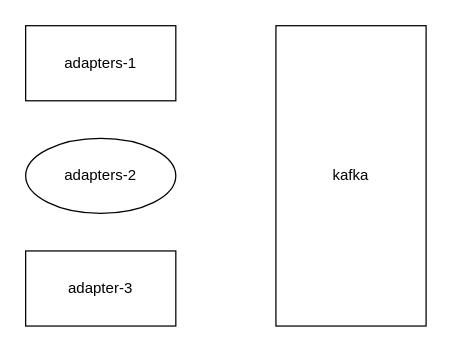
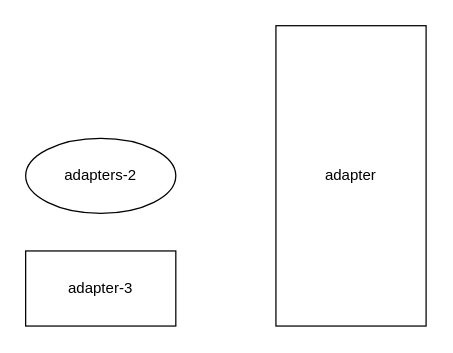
- <mxCell id="2" value="adapters-1" style="rounded=0;whiteSpace=wrap;html=1;" vertex="1" parent="1"><mxGeometry x="20" y="20" width="120" height="60" as="geometry" /></mxCell>
- <mxCell id="5" value="kafka" style="rounded=0;whiteSpace=wrap;html=1;" vertex="1" parent="1"><mxGeometry x="220" y="20" width="120" height="240" as="geometry" /></mxCell>
+ <mxCell id="5" value="adapter" style="rounded=0;whiteSpace=wrap;html=1;" vertex="1" parent="1"><mxGeometry x="220" y="20" width="120" height="240" as="geometry" /></mxCell>
